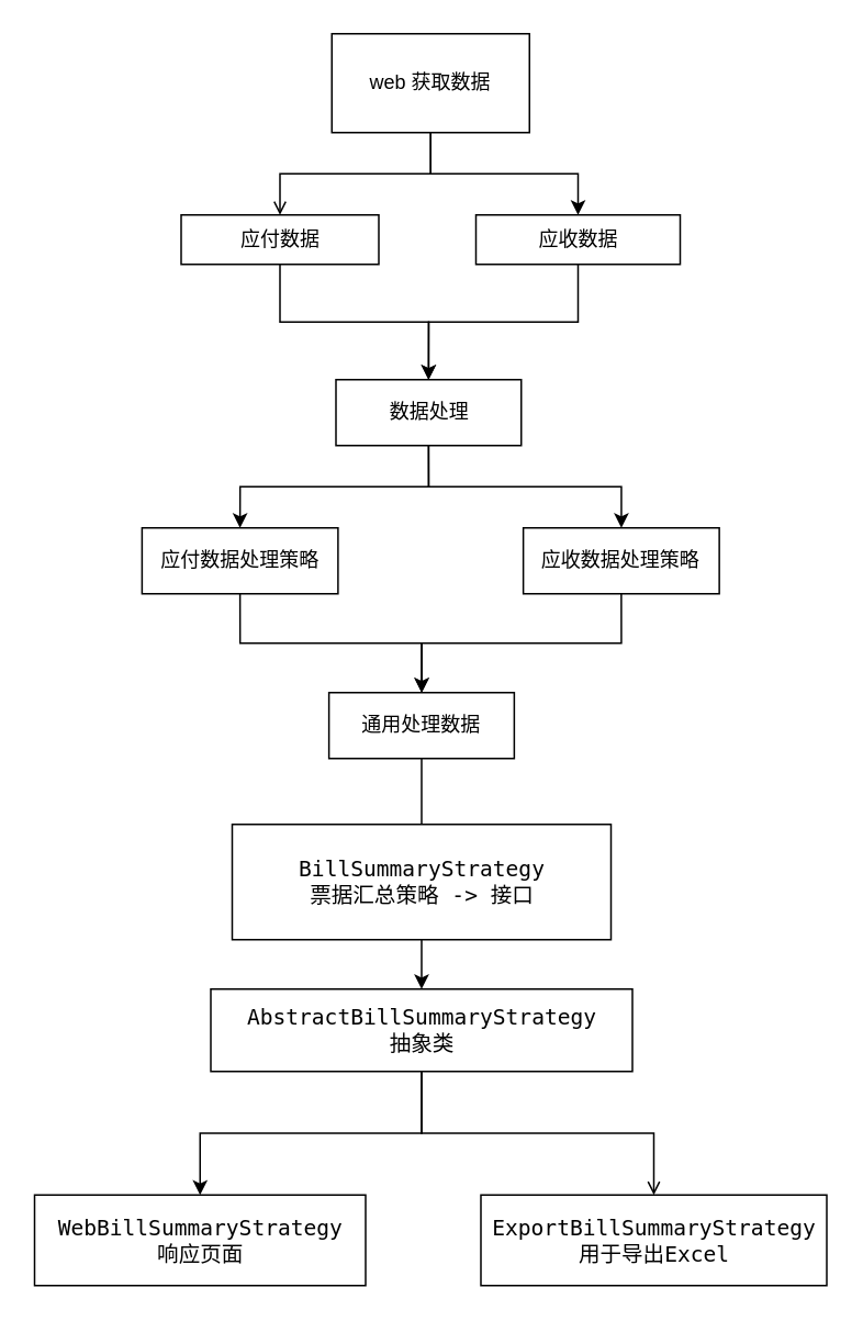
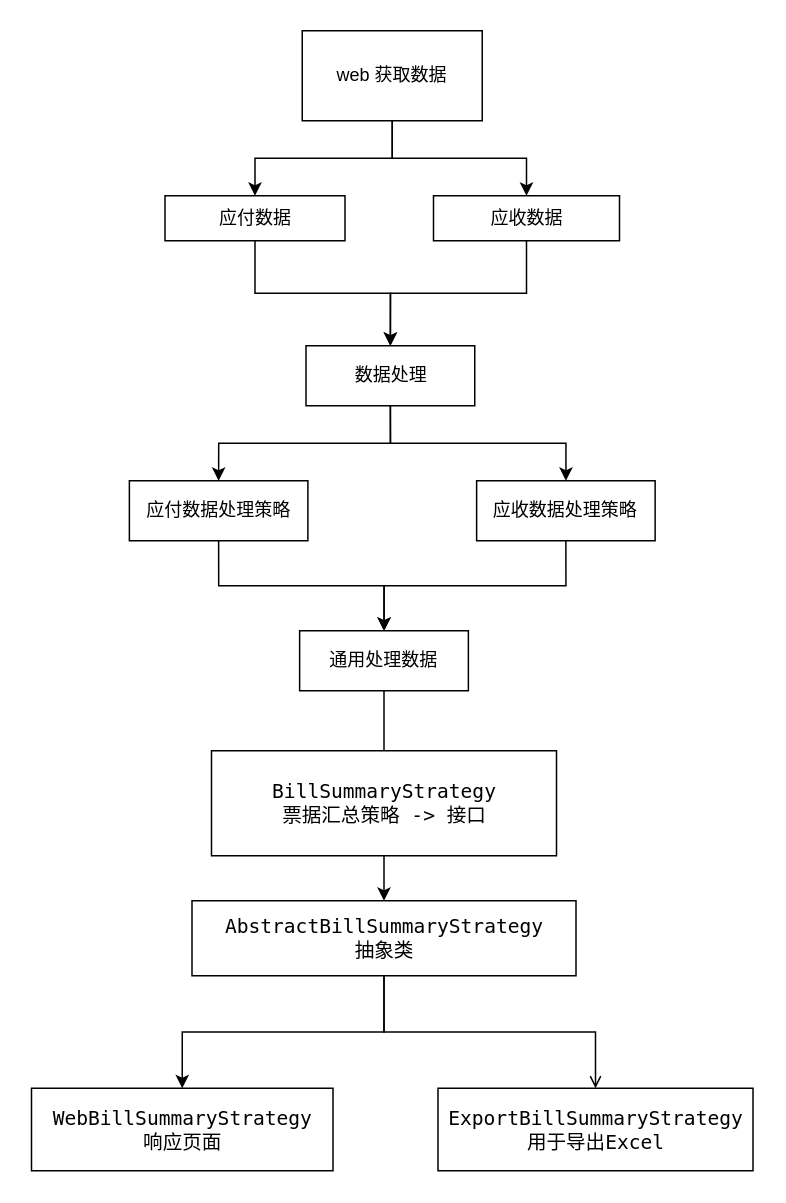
- <mxCell id="9" style="edgeStyle=orthogonalEdgeStyle;rounded=0;orthogonalLoop=1;jettySize=auto;html=1;exitX=0.5;exitY=1;exitDx=0;exitDy=0;entryX=0.5;entryY=0;entryDx=0;entryDy=0;endArrow=open;" parent="1" source="11" target="13" edge="1"><mxGeometry relative="1" as="geometry" /></mxCell>
+ <mxCell id="9" style="edgeStyle=orthogonalEdgeStyle;rounded=0;orthogonalLoop=1;jettySize=auto;html=1;exitX=0.5;exitY=1;exitDx=0;exitDy=0;entryX=0.5;entryY=0;entryDx=0;entryDy=0;" parent="1" source="11" target="13" edge="1"><mxGeometry relative="1" as="geometry" /></mxCell>
